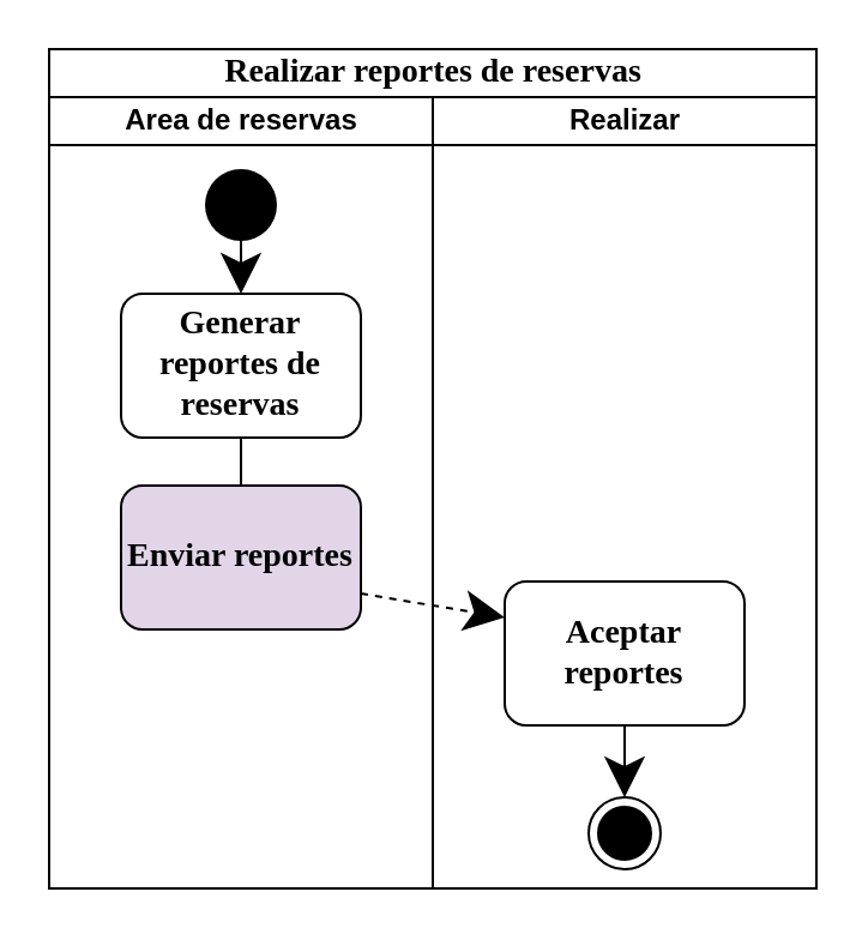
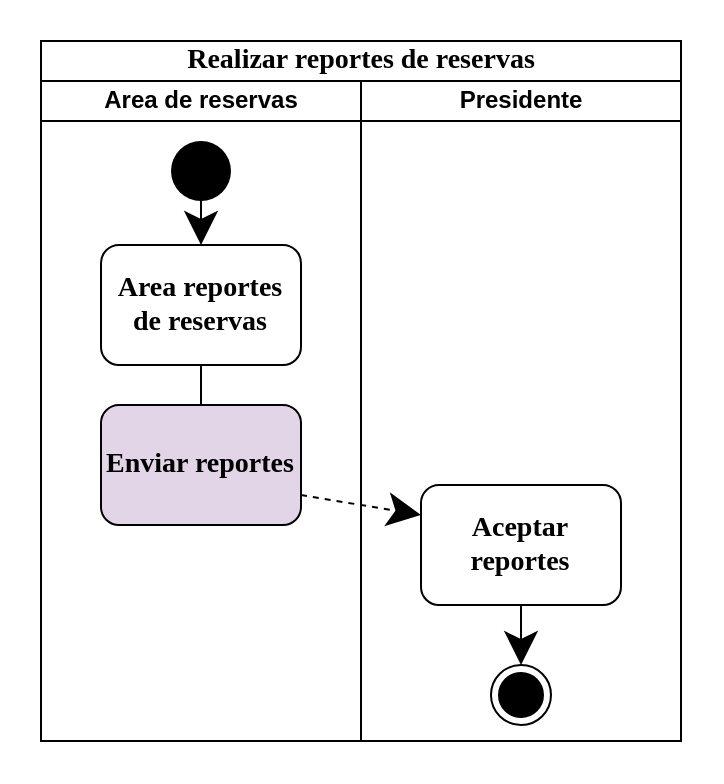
- <mxCell id="9" value="Realizar" style="swimlane;html=1;startSize=20;" parent="2" vertex="1"><mxGeometry x="160" y="20" width="160" height="330" as="geometry" /></mxCell>
+ <mxCell id="9" value="Presidente" style="swimlane;html=1;startSize=20;" parent="2" vertex="1"><mxGeometry x="160" y="20" width="160" height="330" as="geometry" /></mxCell>
- <mxCell id="6" value="Generar reportes de reservas" style="rounded=1;whiteSpace=wrap;html=1;shadow=0;labelBackgroundColor=none;strokeWidth=1;fontFamily=Verdana;fontSize=14;align=center;fontStyle=1" parent="3" vertex="1"><mxGeometry x="30" y="82" width="100" height="60" as="geometry" /></mxCell>
+ <mxCell id="6" value="Area reportes de reservas" style="rounded=1;whiteSpace=wrap;html=1;shadow=0;labelBackgroundColor=none;strokeWidth=1;fontFamily=Verdana;fontSize=14;align=center;fontStyle=1" parent="3" vertex="1"><mxGeometry x="30" y="82" width="100" height="60" as="geometry" /></mxCell>
